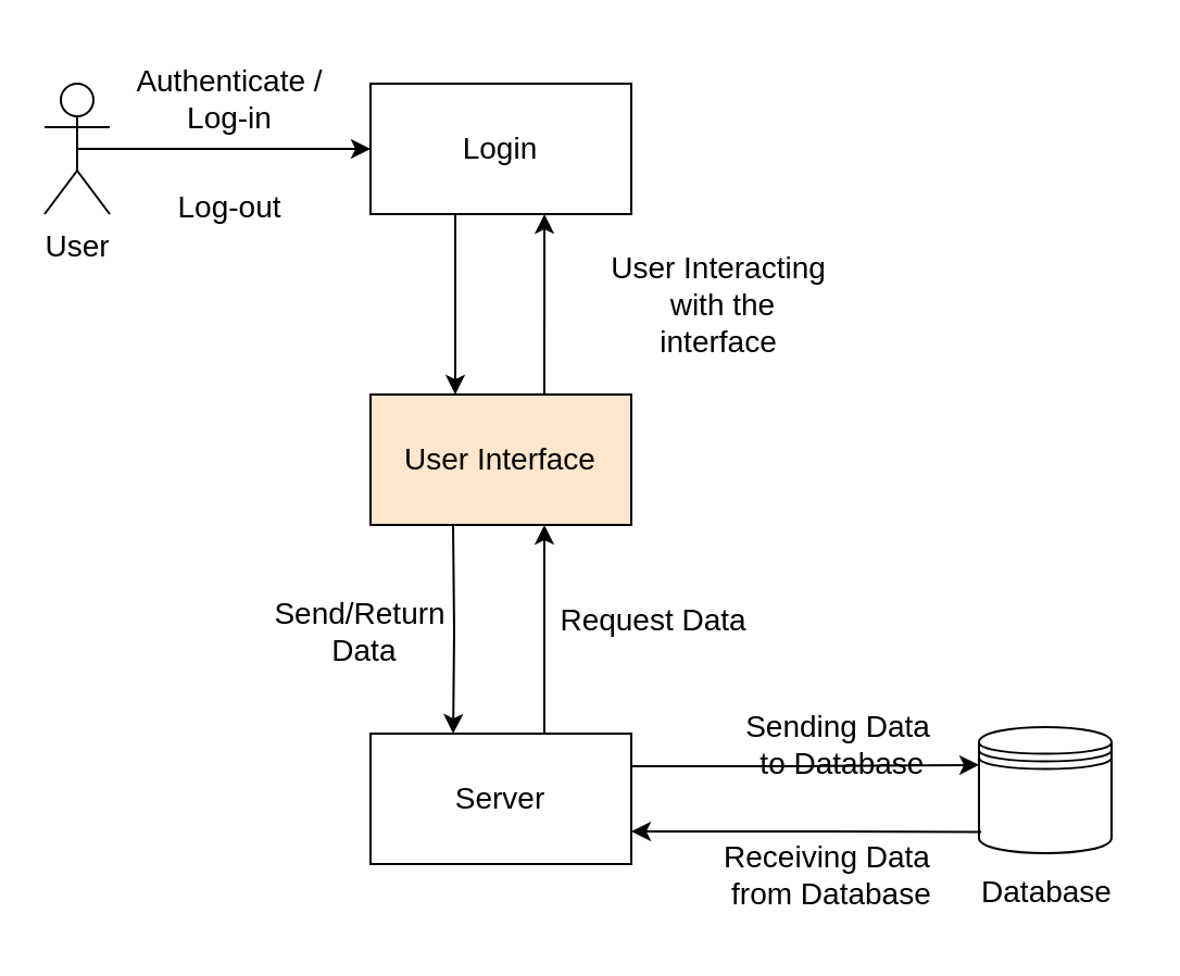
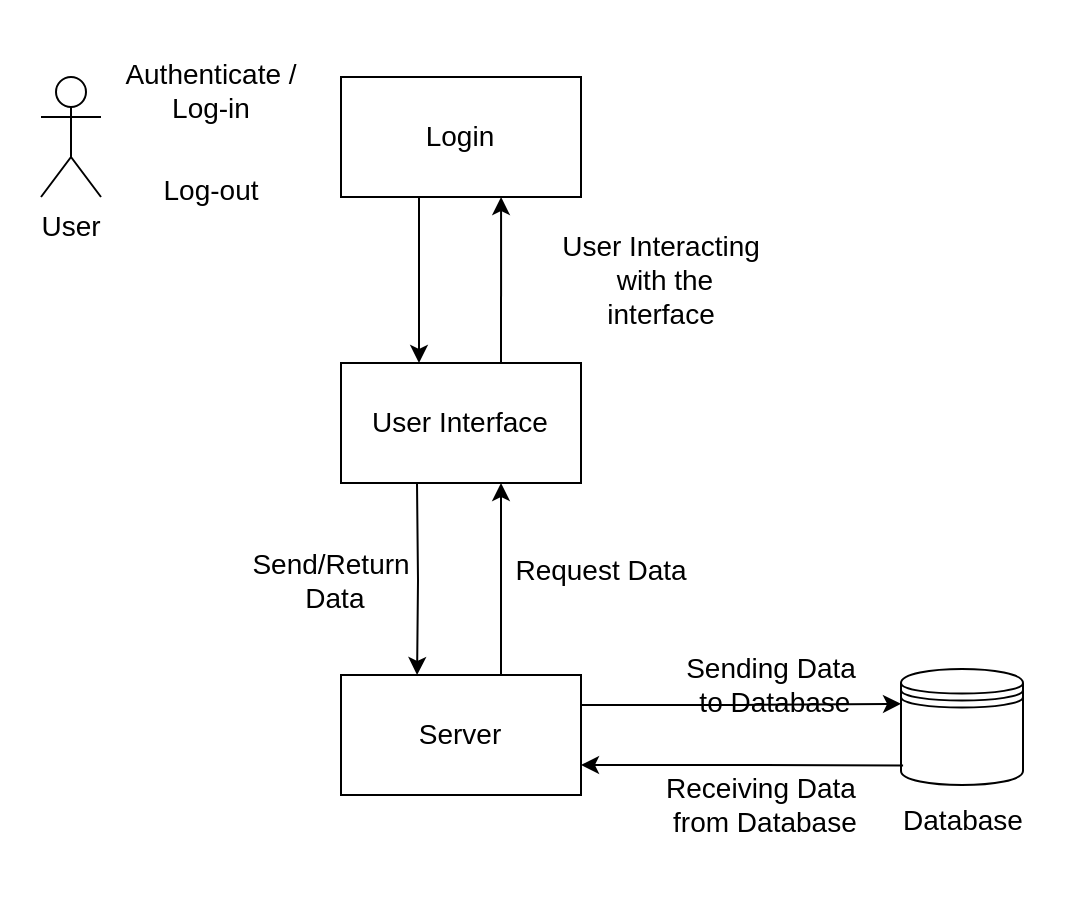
- <mxCell id="5" style="edgeStyle=orthogonalEdgeStyle;rounded=0;orthogonalLoop=1;jettySize=auto;html=1;exitX=0.5;exitY=0.5;exitDx=0;exitDy=0;exitPerimeter=0;entryX=0;entryY=0.5;entryDx=0;entryDy=0;startArrow=none;startFill=0;fontSize=14;" parent="1" source="6" target="4" edge="1"><mxGeometry relative="1" as="geometry" /></mxCell>
- <mxCell id="8" value="User Interface" style="rounded=0;whiteSpace=wrap;html=1;fontSize=14;fillColor=#ffe6cc;" parent="1" vertex="1"><mxGeometry x="170" y="181" width="120" height="60" as="geometry" /></mxCell>
+ <mxCell id="8" value="User Interface" style="rounded=0;whiteSpace=wrap;html=1;fontSize=14;" parent="1" vertex="1"><mxGeometry x="170" y="181" width="120" height="60" as="geometry" /></mxCell>
